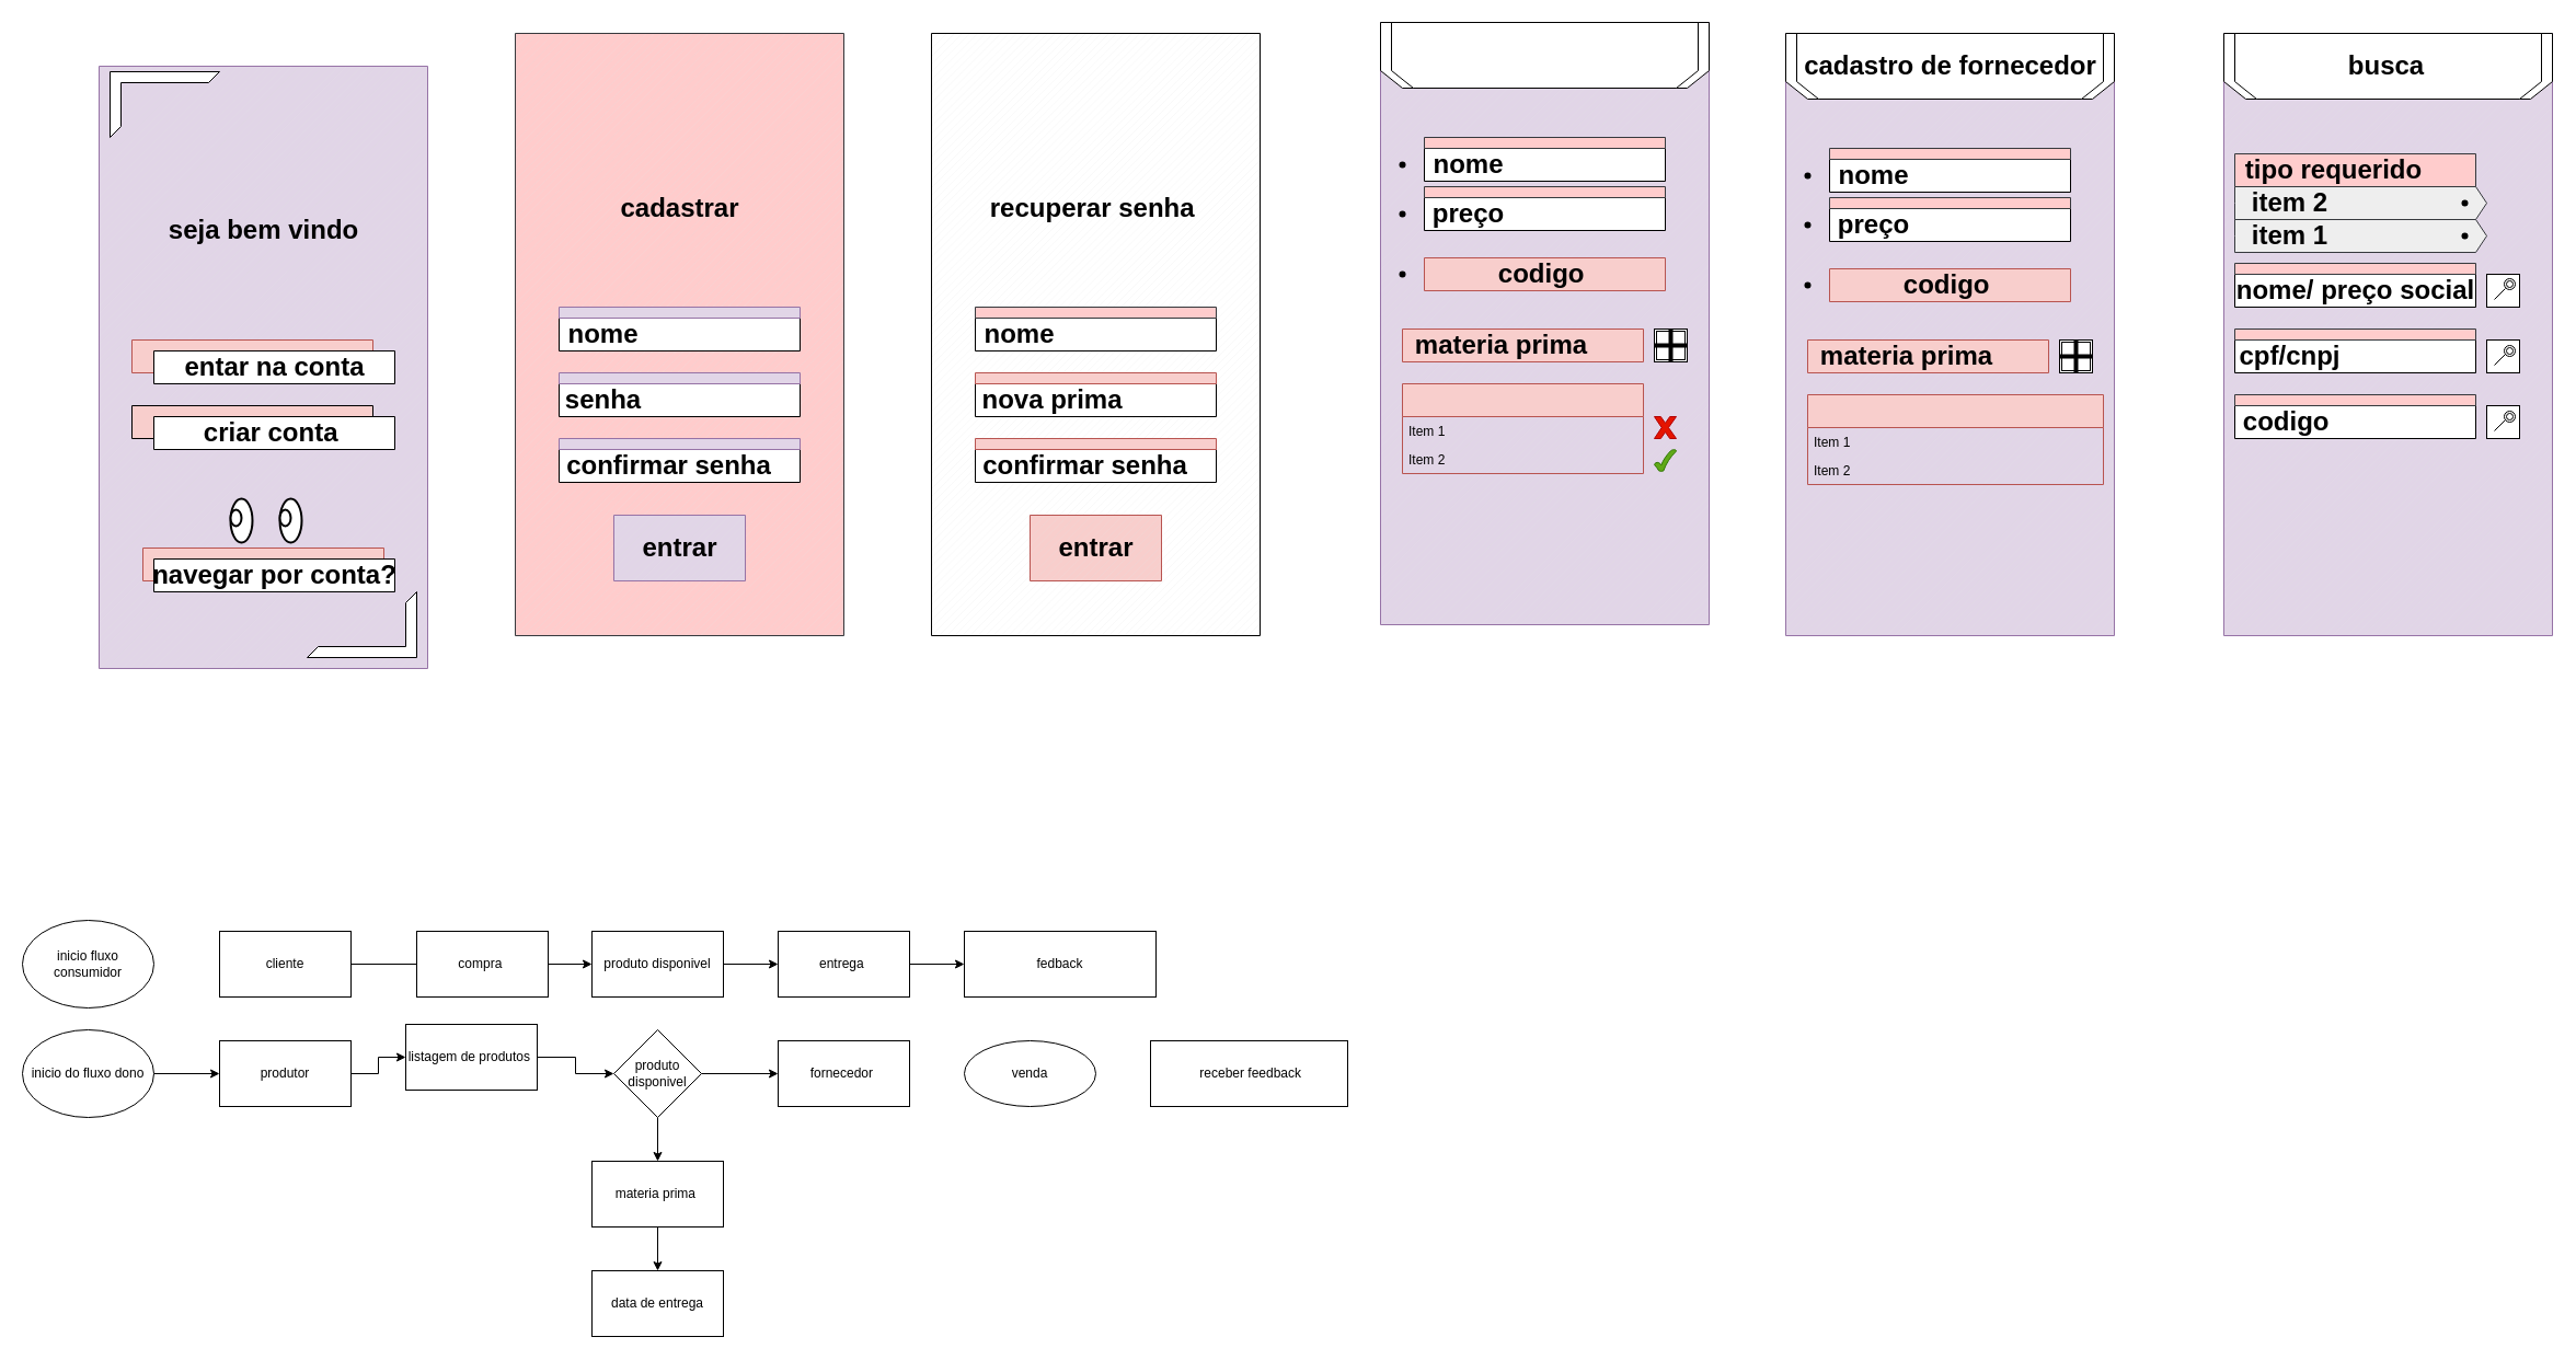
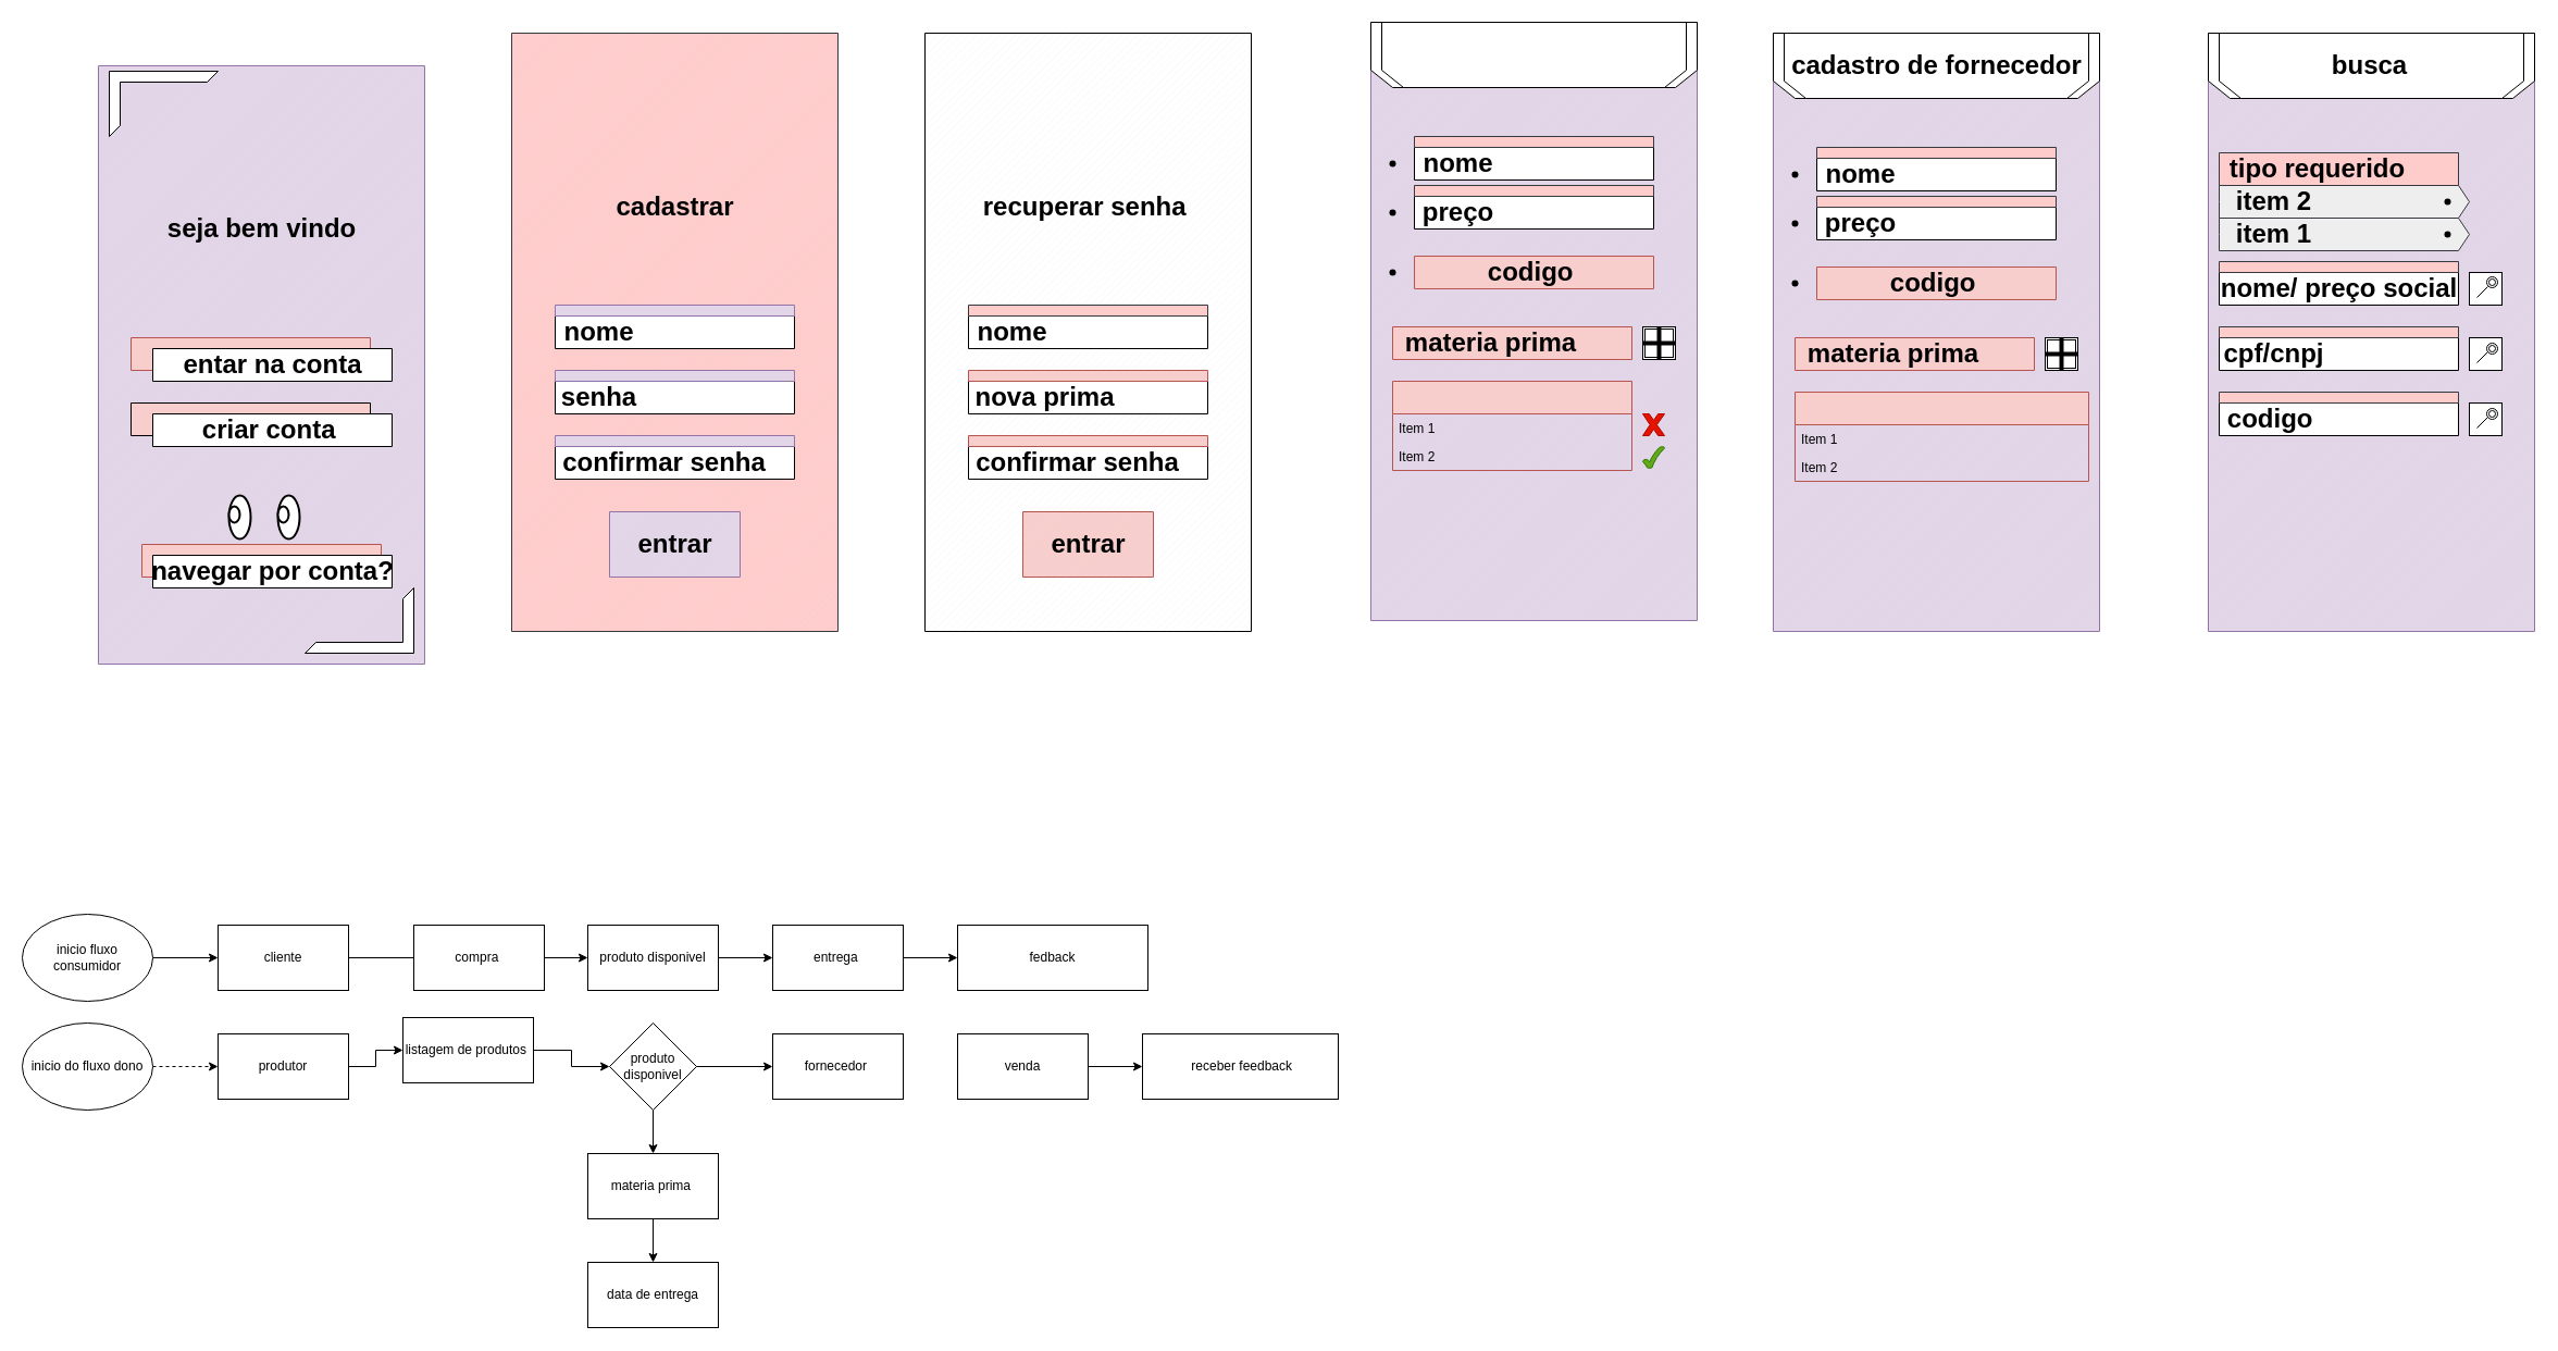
+ <mxCell id="83" style="edgeStyle=orthogonalEdgeStyle;rounded=0;orthogonalLoop=1;jettySize=auto;html=1;" parent="1" source="84" target="70" edge="1"><mxGeometry relative="1" as="geometry" /></mxCell>
- <mxCell id="81" style="edgeStyle=orthogonalEdgeStyle;rounded=0;orthogonalLoop=1;jettySize=auto;html=1;entryX=0;entryY=0.5;entryDx=0;entryDy=0;" parent="1" source="82" target="71" edge="1"><mxGeometry relative="1" as="geometry" /></mxCell>
+ <mxCell id="81" style="edgeStyle=orthogonalEdgeStyle;rounded=0;orthogonalLoop=1;jettySize=auto;html=1;entryX=0;entryY=0.5;entryDx=0;entryDy=0;dashed=1;" parent="1" source="82" target="71" edge="1"><mxGeometry relative="1" as="geometry" /></mxCell>
- <mxCell id="68" value="venda" style="ellipse;whiteSpace=wrap;html=1;" parent="1" vertex="1"><mxGeometry x="880" y="950" width="120" height="60" as="geometry" /></mxCell>
+ <mxCell id="68" value="venda" style="rounded=0;whiteSpace=wrap;html=1;" parent="1" vertex="1"><mxGeometry x="880" y="950" width="120" height="60" as="geometry" /></mxCell>
+ <mxCell id="67" style="edgeStyle=orthogonalEdgeStyle;rounded=0;orthogonalLoop=1;jettySize=auto;html=1;" parent="1" source="68" target="91" edge="1"><mxGeometry relative="1" as="geometry" /></mxCell>
